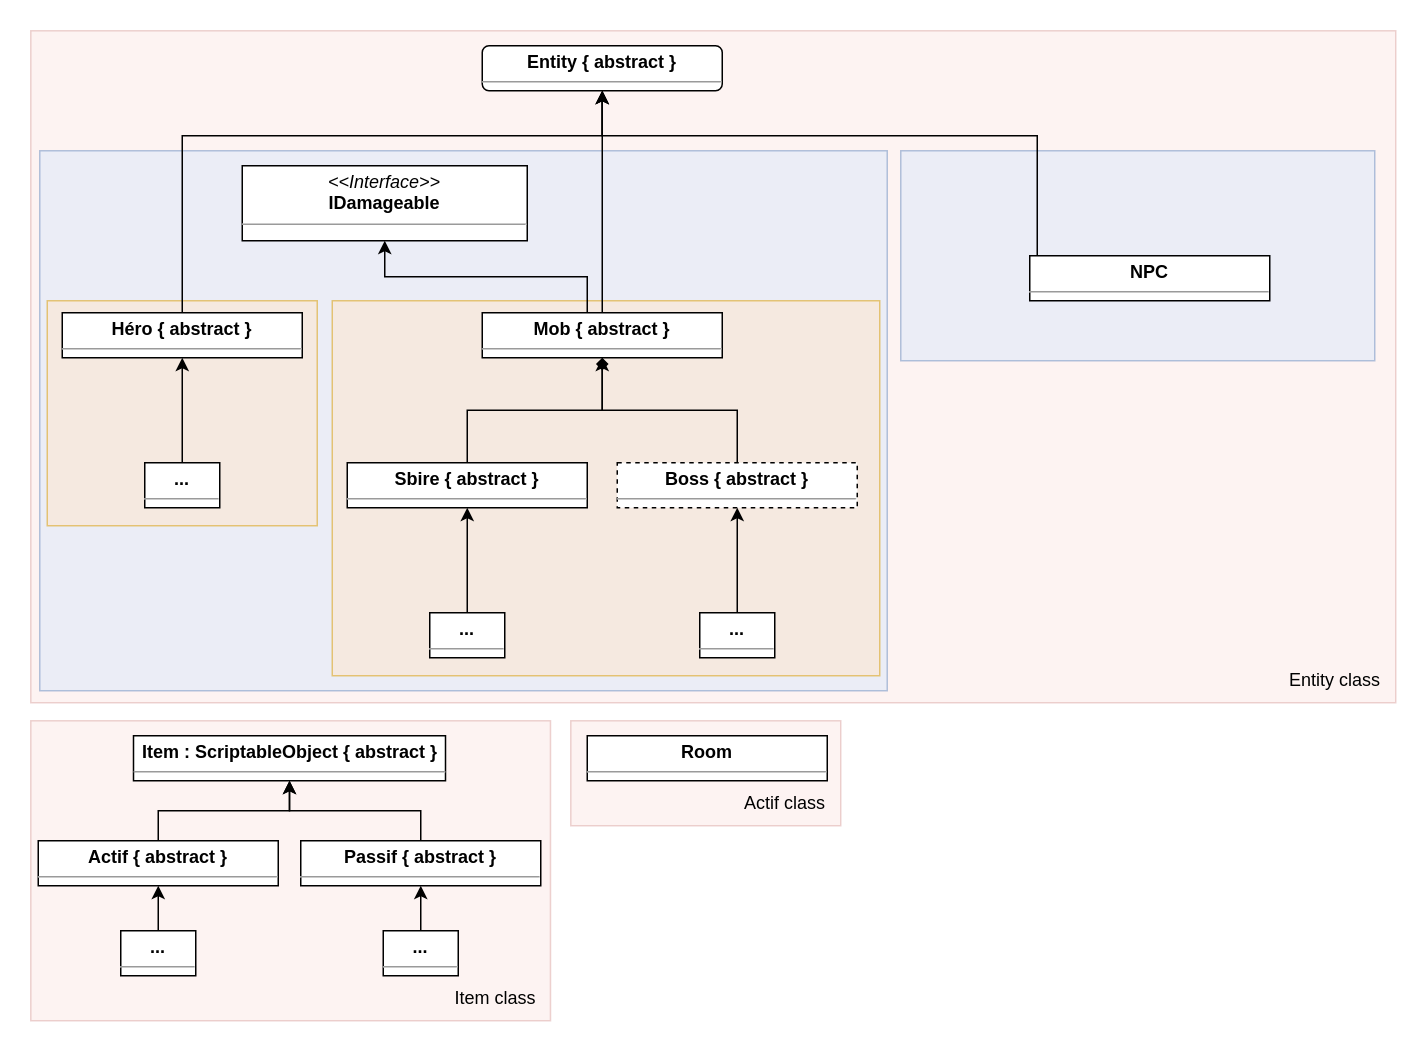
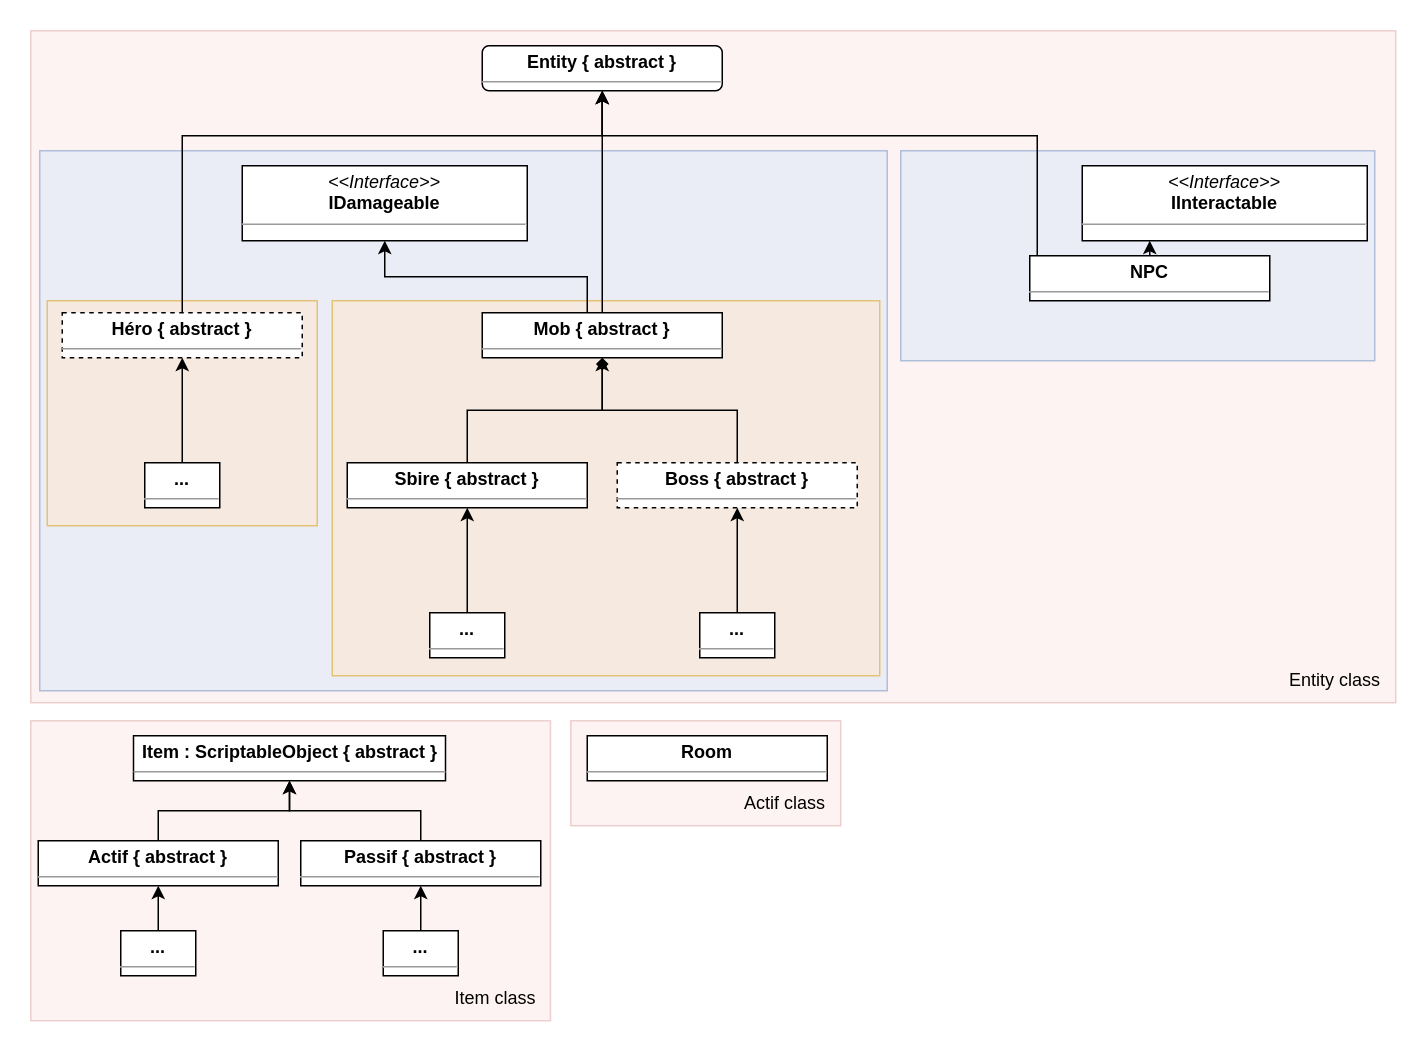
+ <mxCell id="29" value="&lt;p style=&quot;margin:0px;margin-top:4px;text-align:center;&quot;&gt;&lt;i&gt;&amp;lt;&amp;lt;Interface&amp;gt;&amp;gt;&lt;/i&gt;&lt;br&gt;&lt;b&gt;IInteractable&lt;/b&gt;&lt;/p&gt;&lt;hr size=&quot;1&quot;&gt;&lt;p style=&quot;margin:0px;margin-left:4px;&quot;&gt;&lt;br&gt;&lt;/p&gt;" style="verticalAlign=top;align=left;overflow=fill;fontSize=12;fontFamily=Helvetica;html=1;whiteSpace=wrap;" vertex="1" parent="1"><mxGeometry x="721" y="110" width="190" height="50" as="geometry" /></mxCell>
+ <mxCell id="20" style="edgeStyle=orthogonalEdgeStyle;rounded=0;orthogonalLoop=1;jettySize=auto;html=1;" edge="1" parent="1" source="21" target="29"><mxGeometry relative="1" as="geometry"><Array as="points"><mxPoint x="701" y="180" /><mxPoint x="816" y="180" /></Array></mxGeometry></mxCell>
- <mxCell id="10" value="&lt;p style=&quot;margin:0px;margin-top:4px;text-align:center;&quot;&gt;&lt;b&gt;Héro { abstract }&lt;/b&gt;&lt;/p&gt;&lt;hr size=&quot;1&quot;&gt;&lt;p style=&quot;margin:0px;margin-left:4px;&quot;&gt;&lt;br&gt;&lt;/p&gt;" style="verticalAlign=top;align=left;overflow=fill;fontSize=12;fontFamily=Helvetica;html=1;whiteSpace=wrap;" parent="1" vertex="1"><mxGeometry x="41" y="208" width="160" height="30" as="geometry" /></mxCell>
+ <mxCell id="10" value="&lt;p style=&quot;margin:0px;margin-top:4px;text-align:center;&quot;&gt;&lt;b&gt;Héro { abstract }&lt;/b&gt;&lt;/p&gt;&lt;hr size=&quot;1&quot;&gt;&lt;p style=&quot;margin:0px;margin-left:4px;&quot;&gt;&lt;br&gt;&lt;/p&gt;" style="verticalAlign=top;align=left;overflow=fill;fontSize=12;fontFamily=Helvetica;html=1;whiteSpace=wrap;dashed=1;" parent="1" vertex="1"><mxGeometry x="41" y="208" width="160" height="30" as="geometry" /></mxCell>
